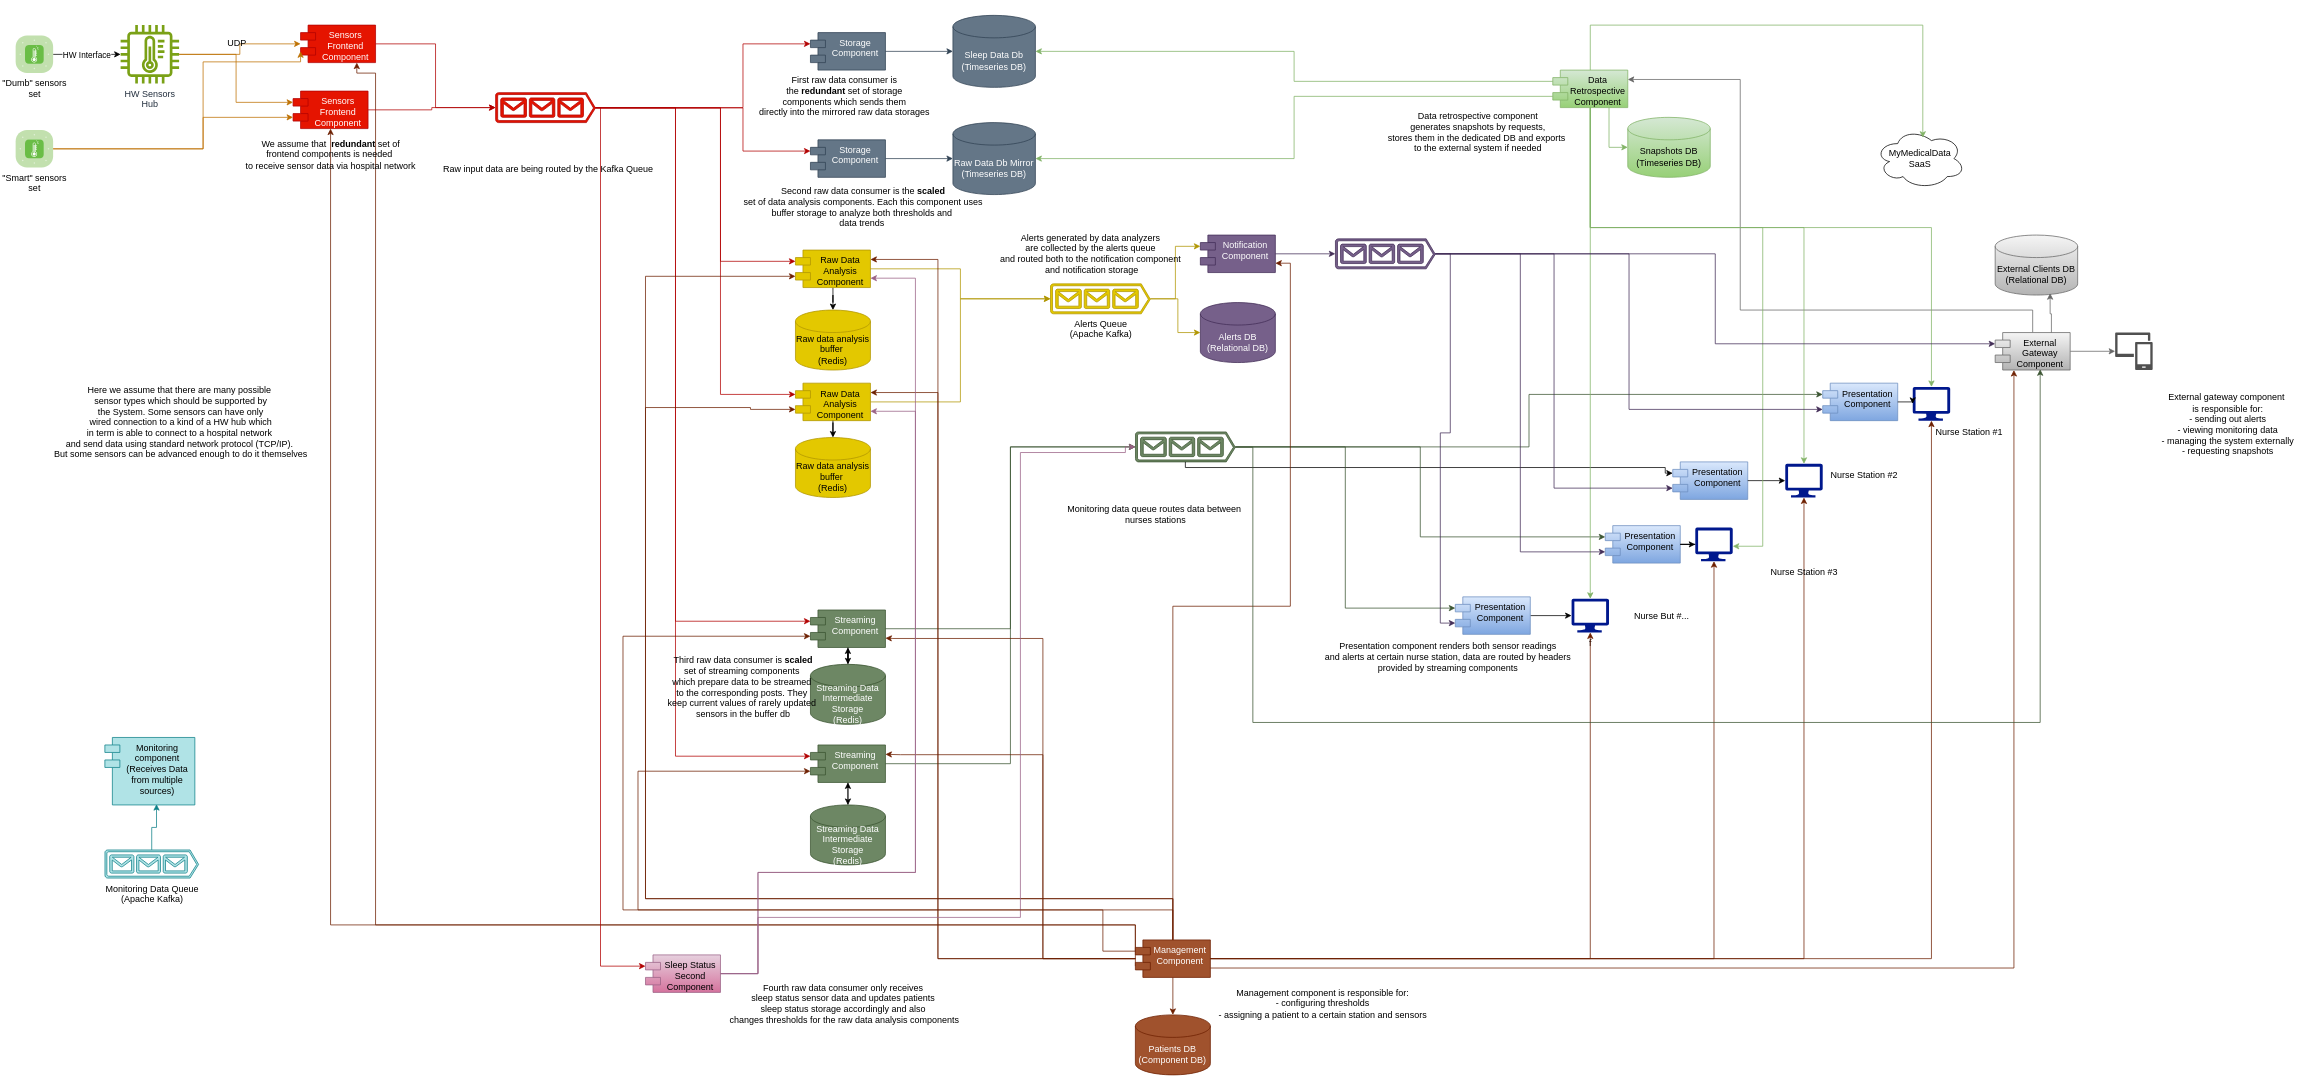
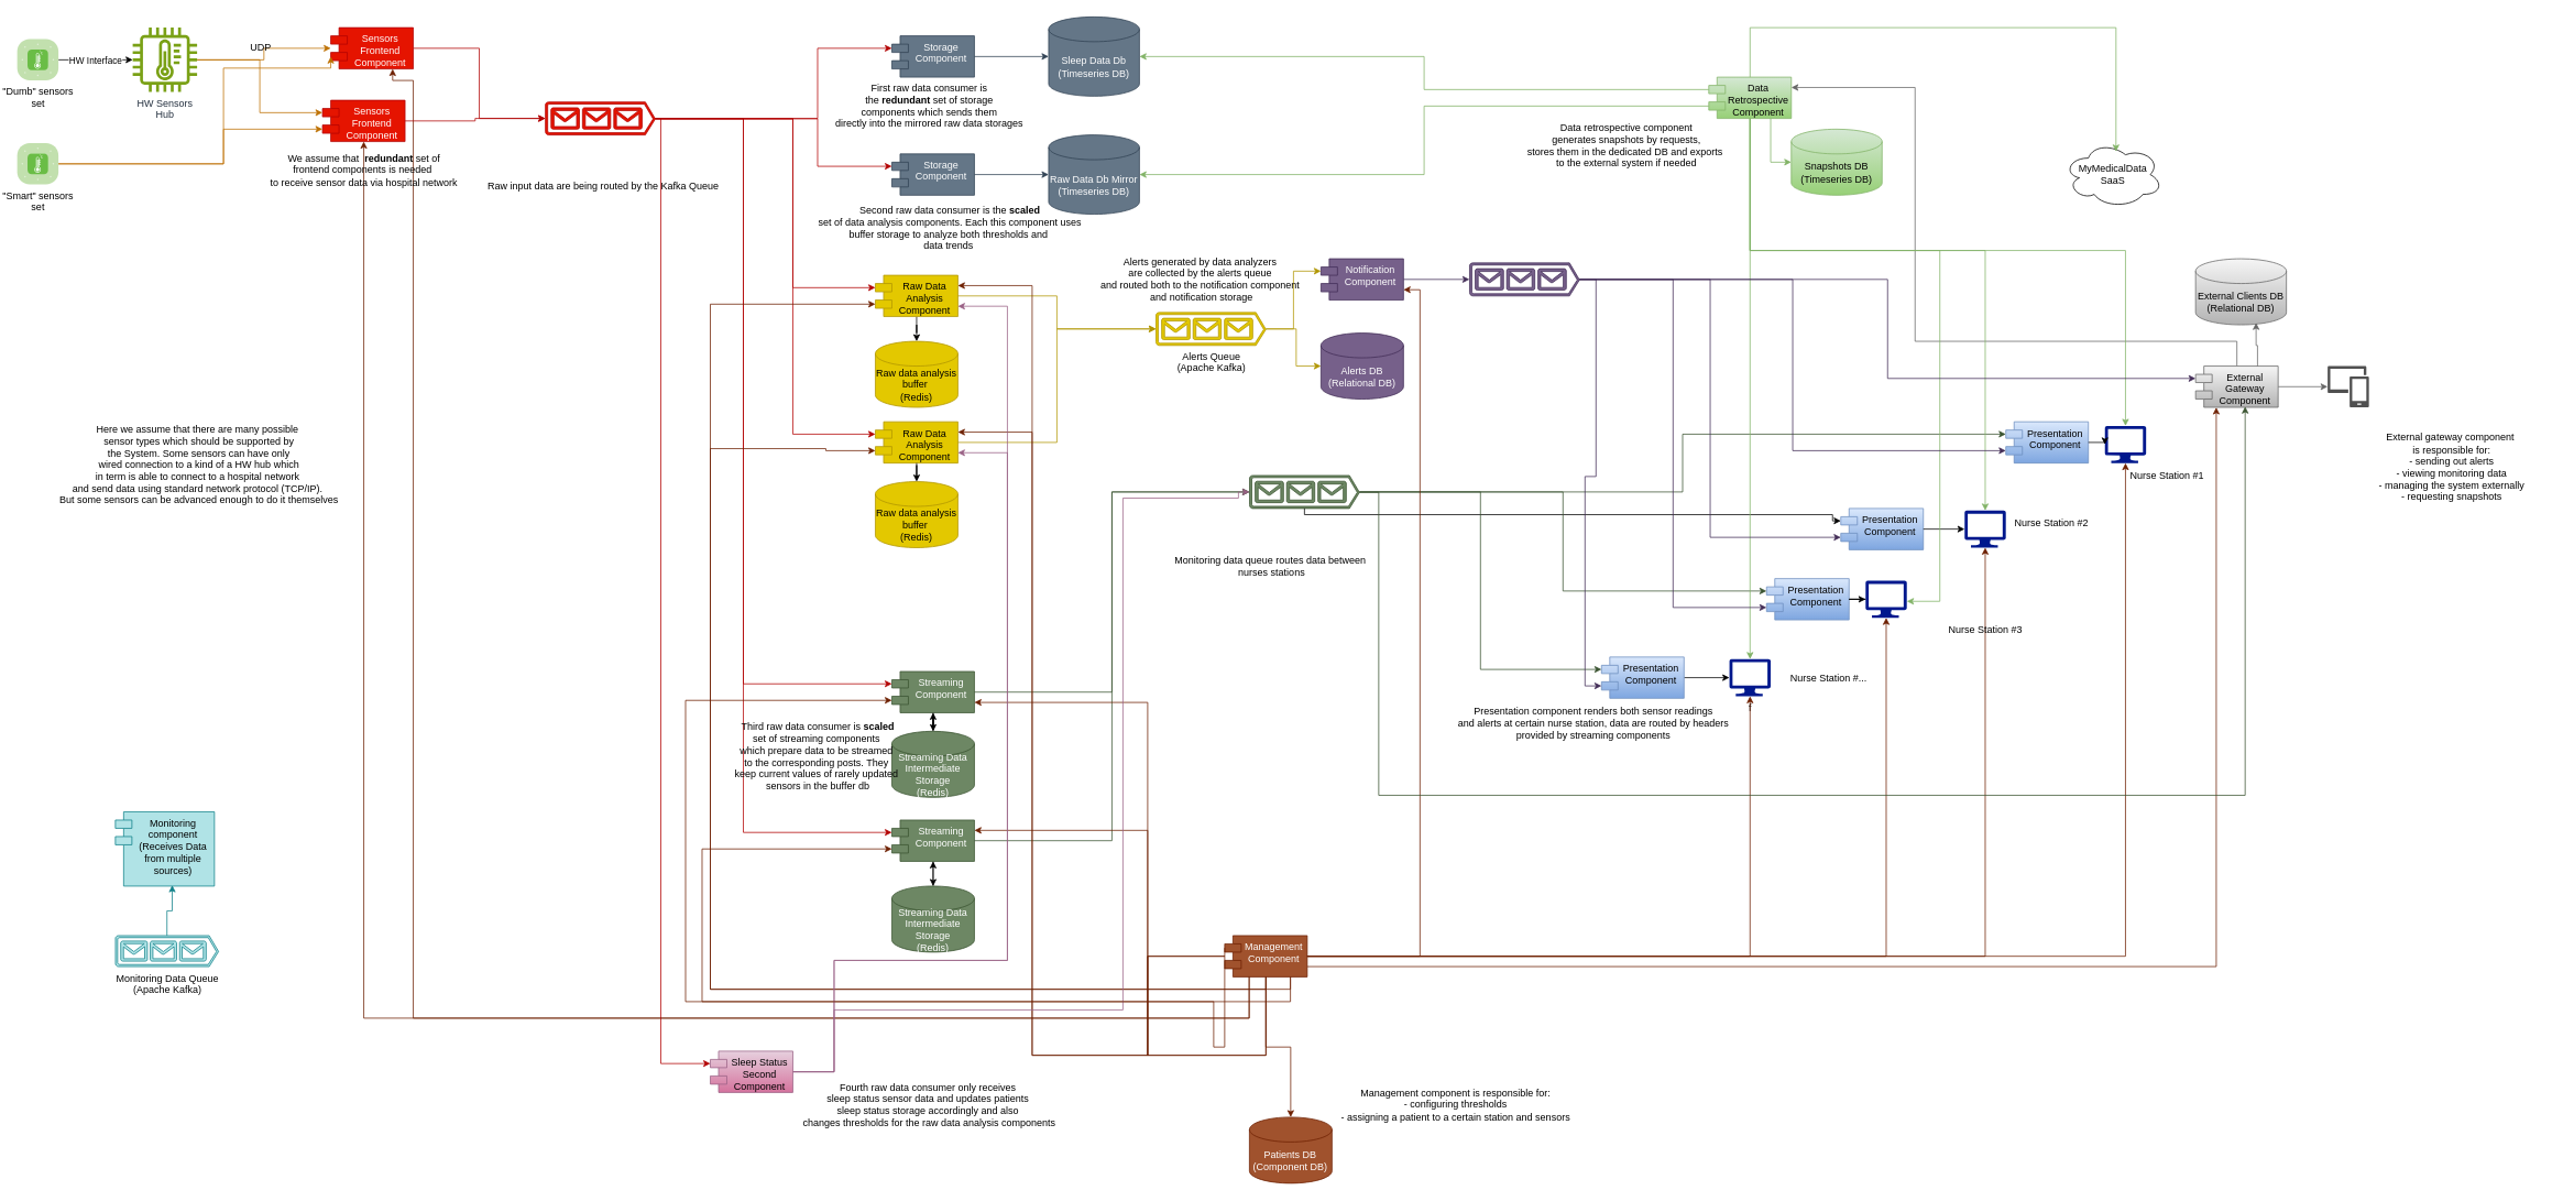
- <mxCell id="132" value="Nurse But #..." style="text;html=1;align=center;verticalAlign=middle;resizable=0;points=[];autosize=1;strokeColor=none;fillColor=none;" vertex="1" parent="1"><mxGeometry x="2155" y="805.5" width="120" height="30" as="geometry" /></mxCell>
+ <mxCell id="132" value="Nurse Station #..." style="text;html=1;align=center;verticalAlign=middle;resizable=0;points=[];autosize=1;strokeColor=none;fillColor=none;" vertex="1" parent="1"><mxGeometry x="2155" y="805.5" width="120" height="30" as="geometry" /></mxCell>
- <mxCell id="70" value="Management&lt;br&gt;Component" style="shape=module;align=left;spacingLeft=20;align=center;verticalAlign=top;whiteSpace=wrap;html=1;fillColor=#a0522d;fontColor=#ffffff;strokeColor=#6D1F00;" parent="1" vertex="1"><mxGeometry x="1513.33" y="1253" width="100" height="50" as="geometry" /></mxCell>
+ <mxCell id="70" value="Management&lt;br&gt;Component" style="shape=module;align=left;spacingLeft=20;align=center;verticalAlign=top;whiteSpace=wrap;html=1;fillColor=#a0522d;fontColor=#ffffff;strokeColor=#6D1F00;" parent="1" vertex="1"><mxGeometry x="1483.33" y="1133" width="100" height="50" as="geometry" /></mxCell>
